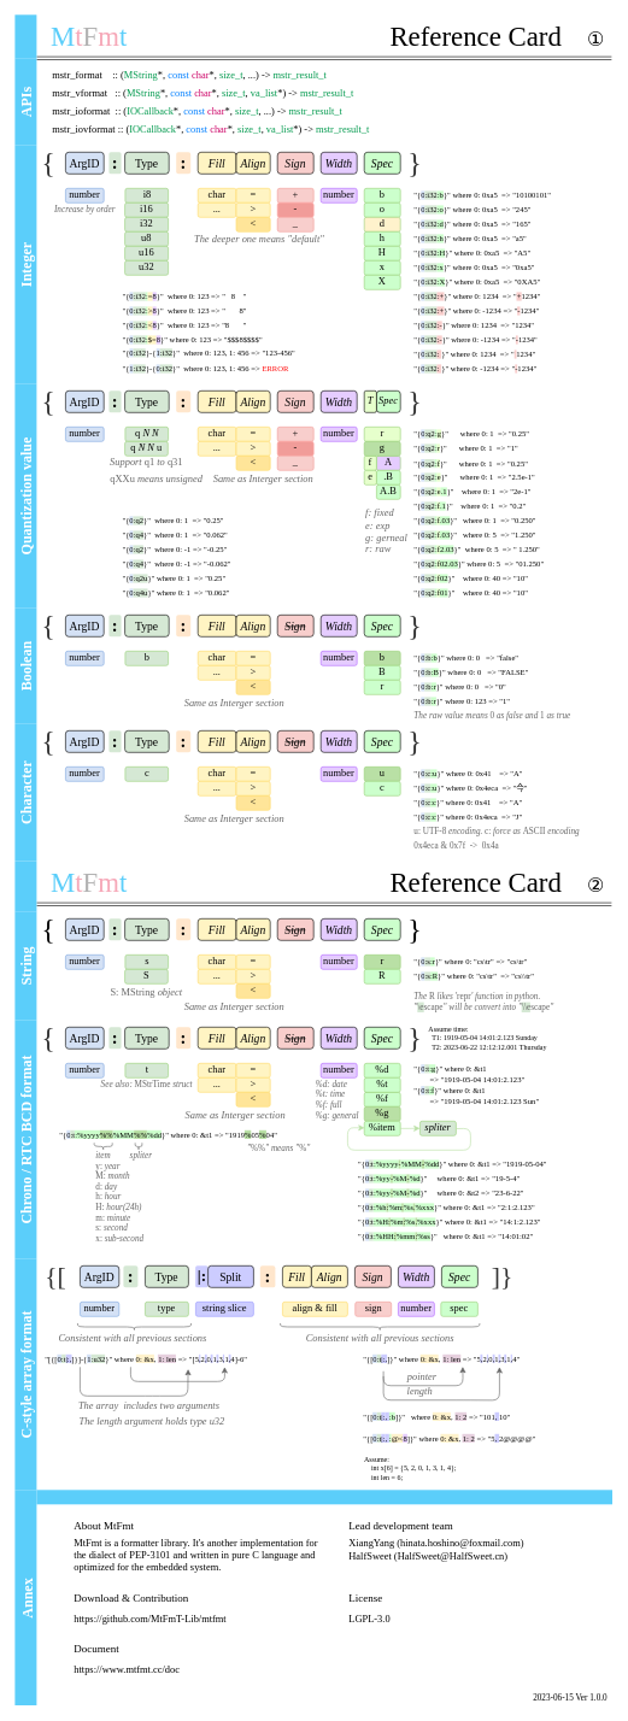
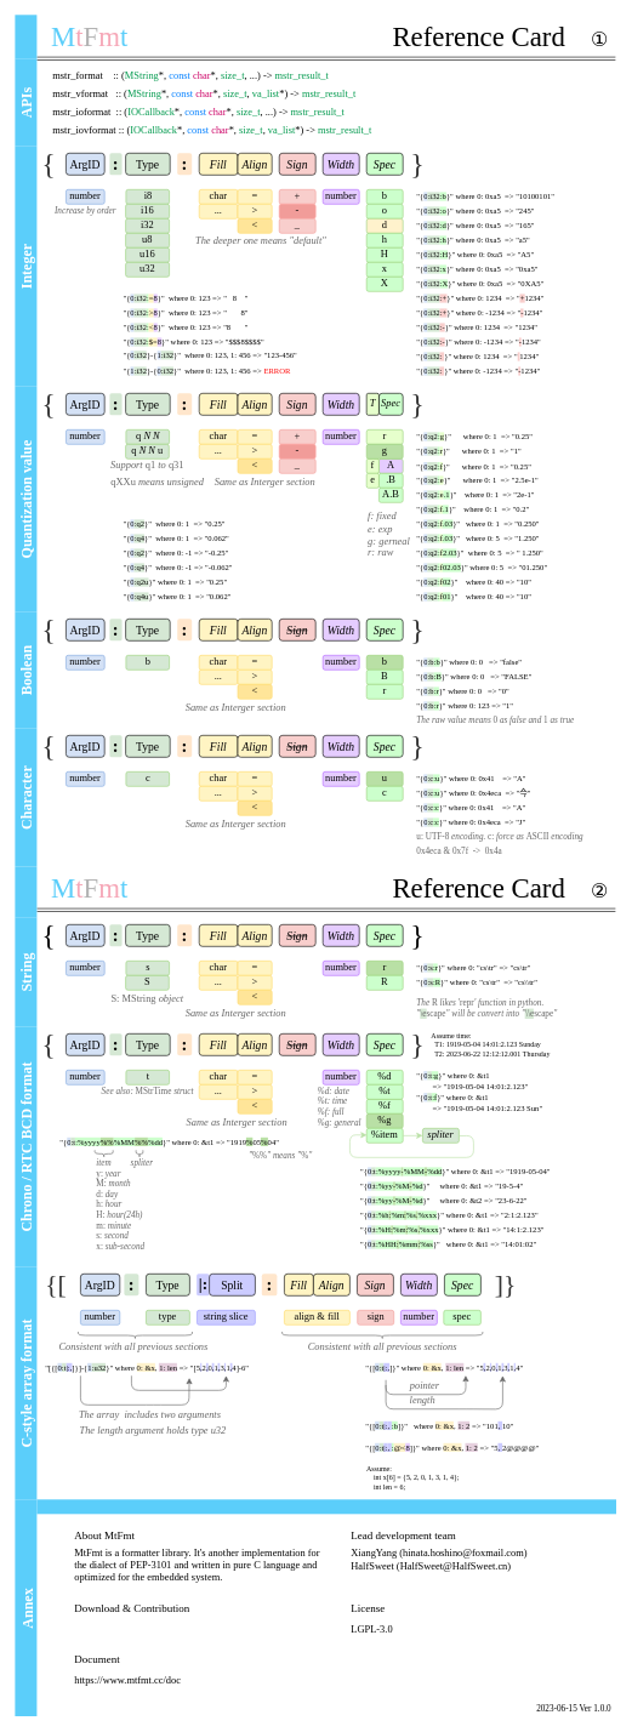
- <mxCell id="305" value="https://github.com/MtFmT-Lib/mtfmt" style="text;html=1;strokeColor=none;fillColor=none;align=left;verticalAlign=middle;whiteSpace=wrap;rounded=0;fontFamily=Times New Roman;fontSize=14;" parent="298" vertex="1"><mxGeometry x="80" y="169" width="350" height="20" as="geometry" /></mxCell>
